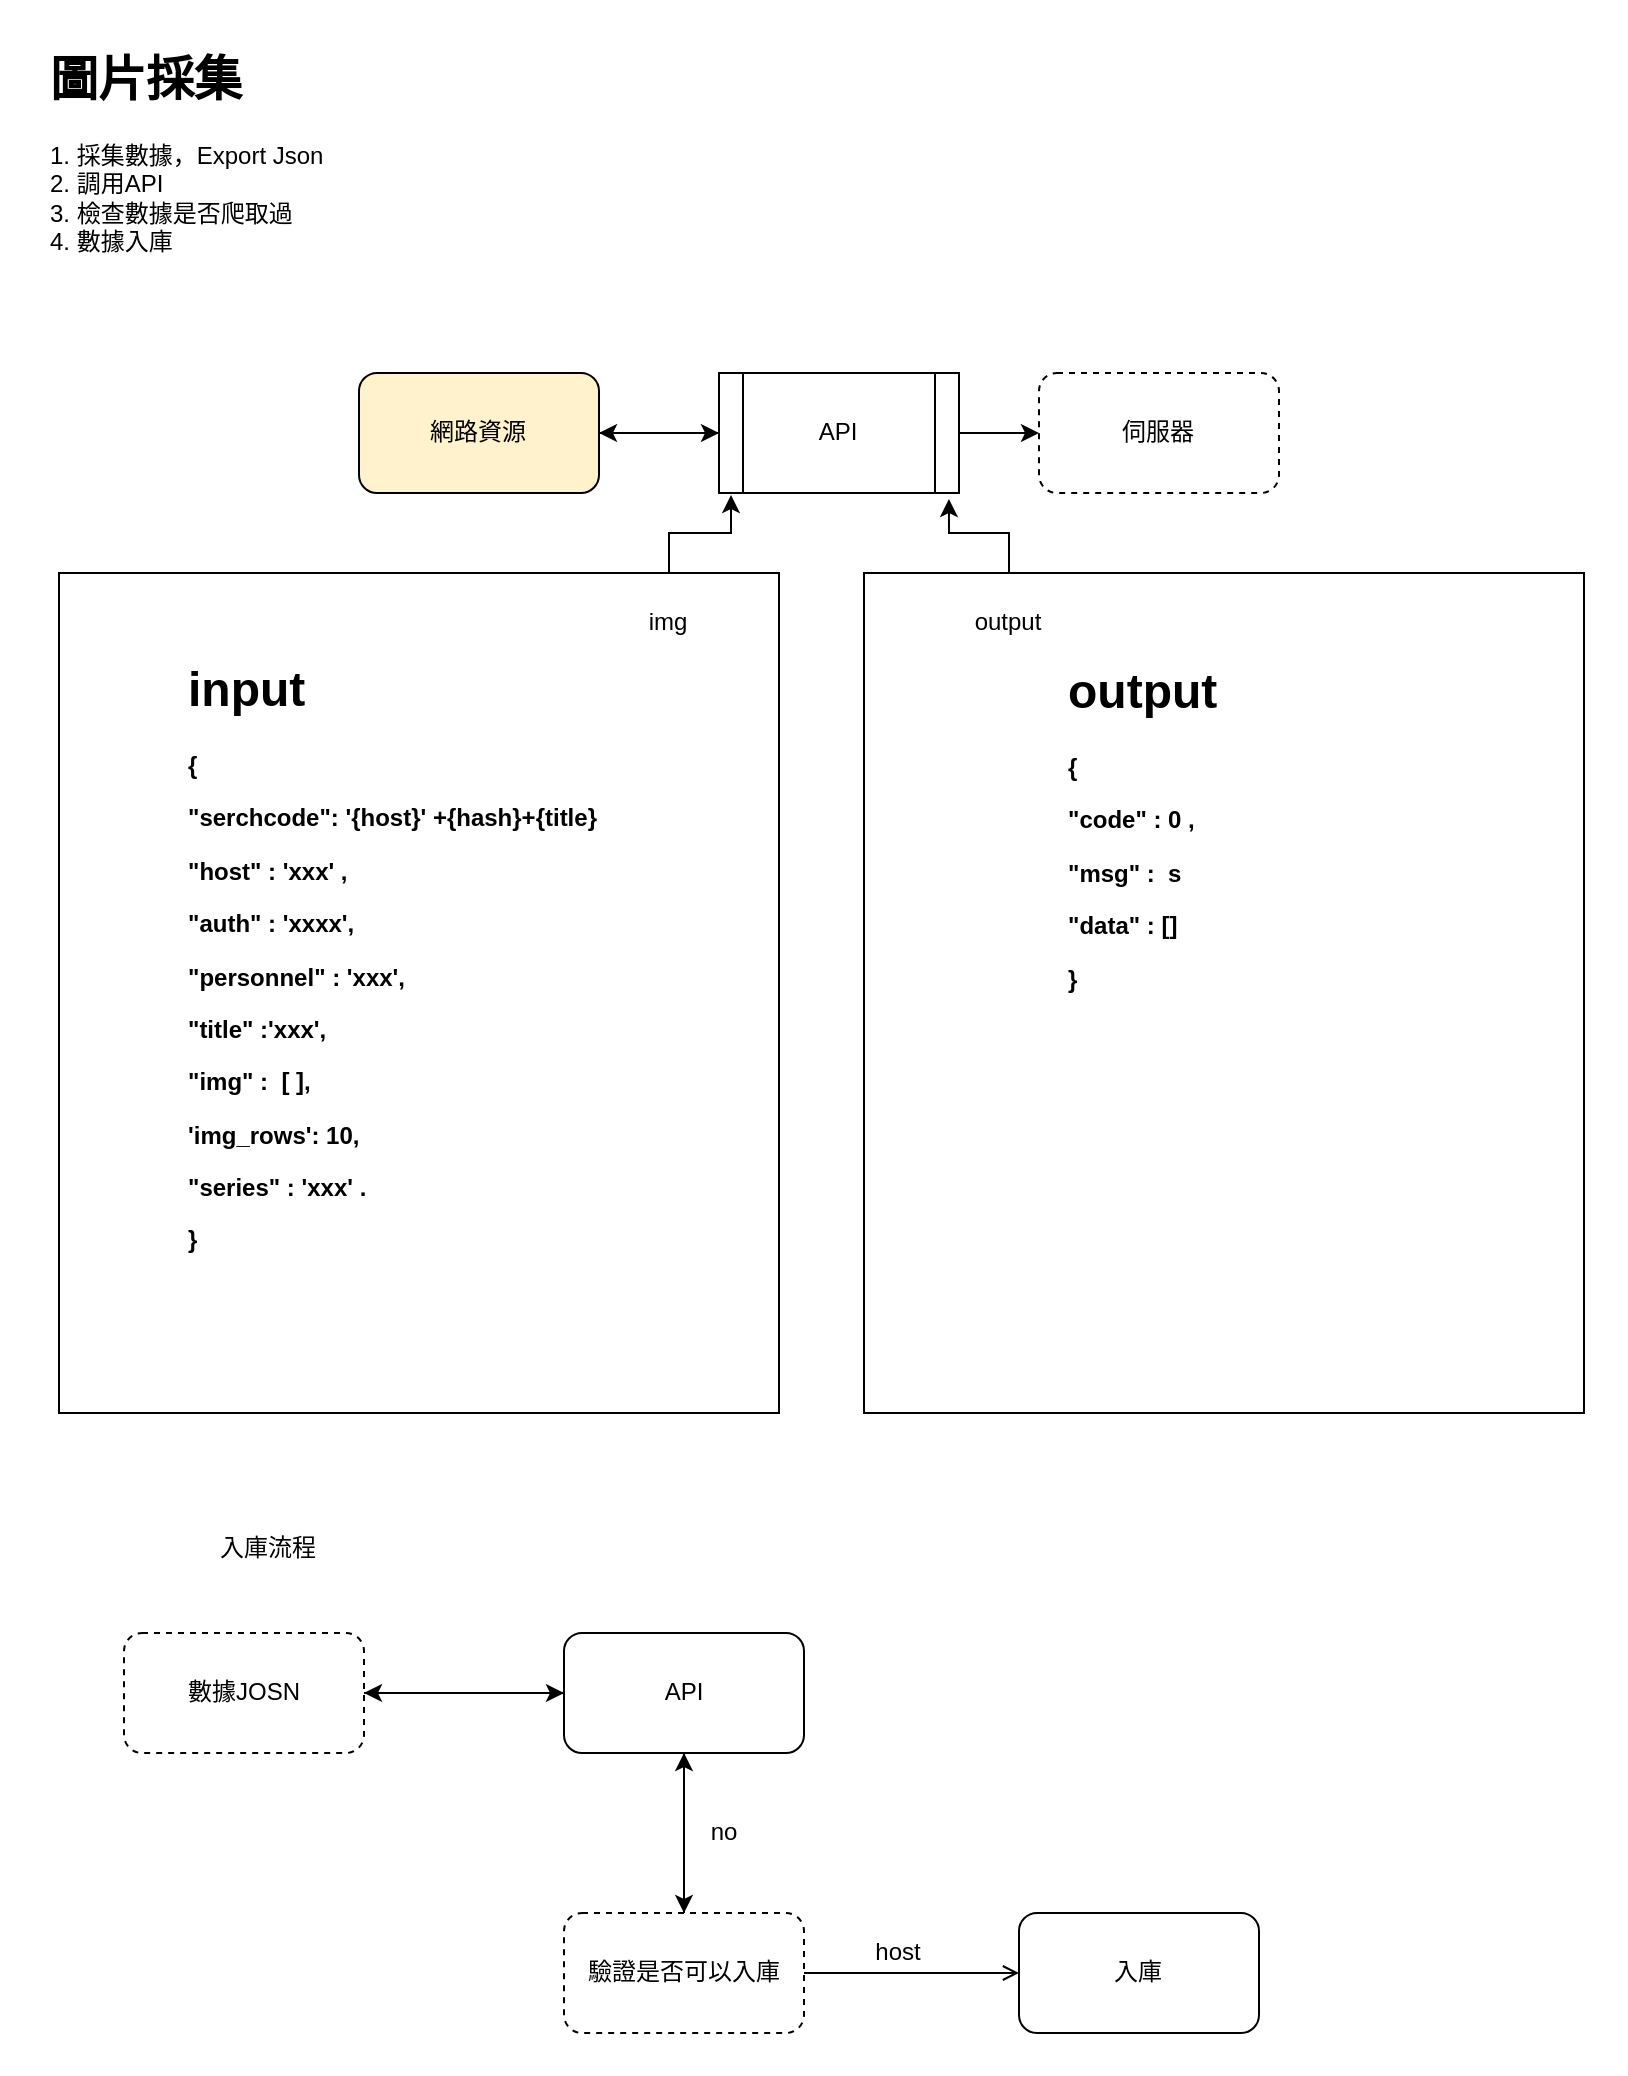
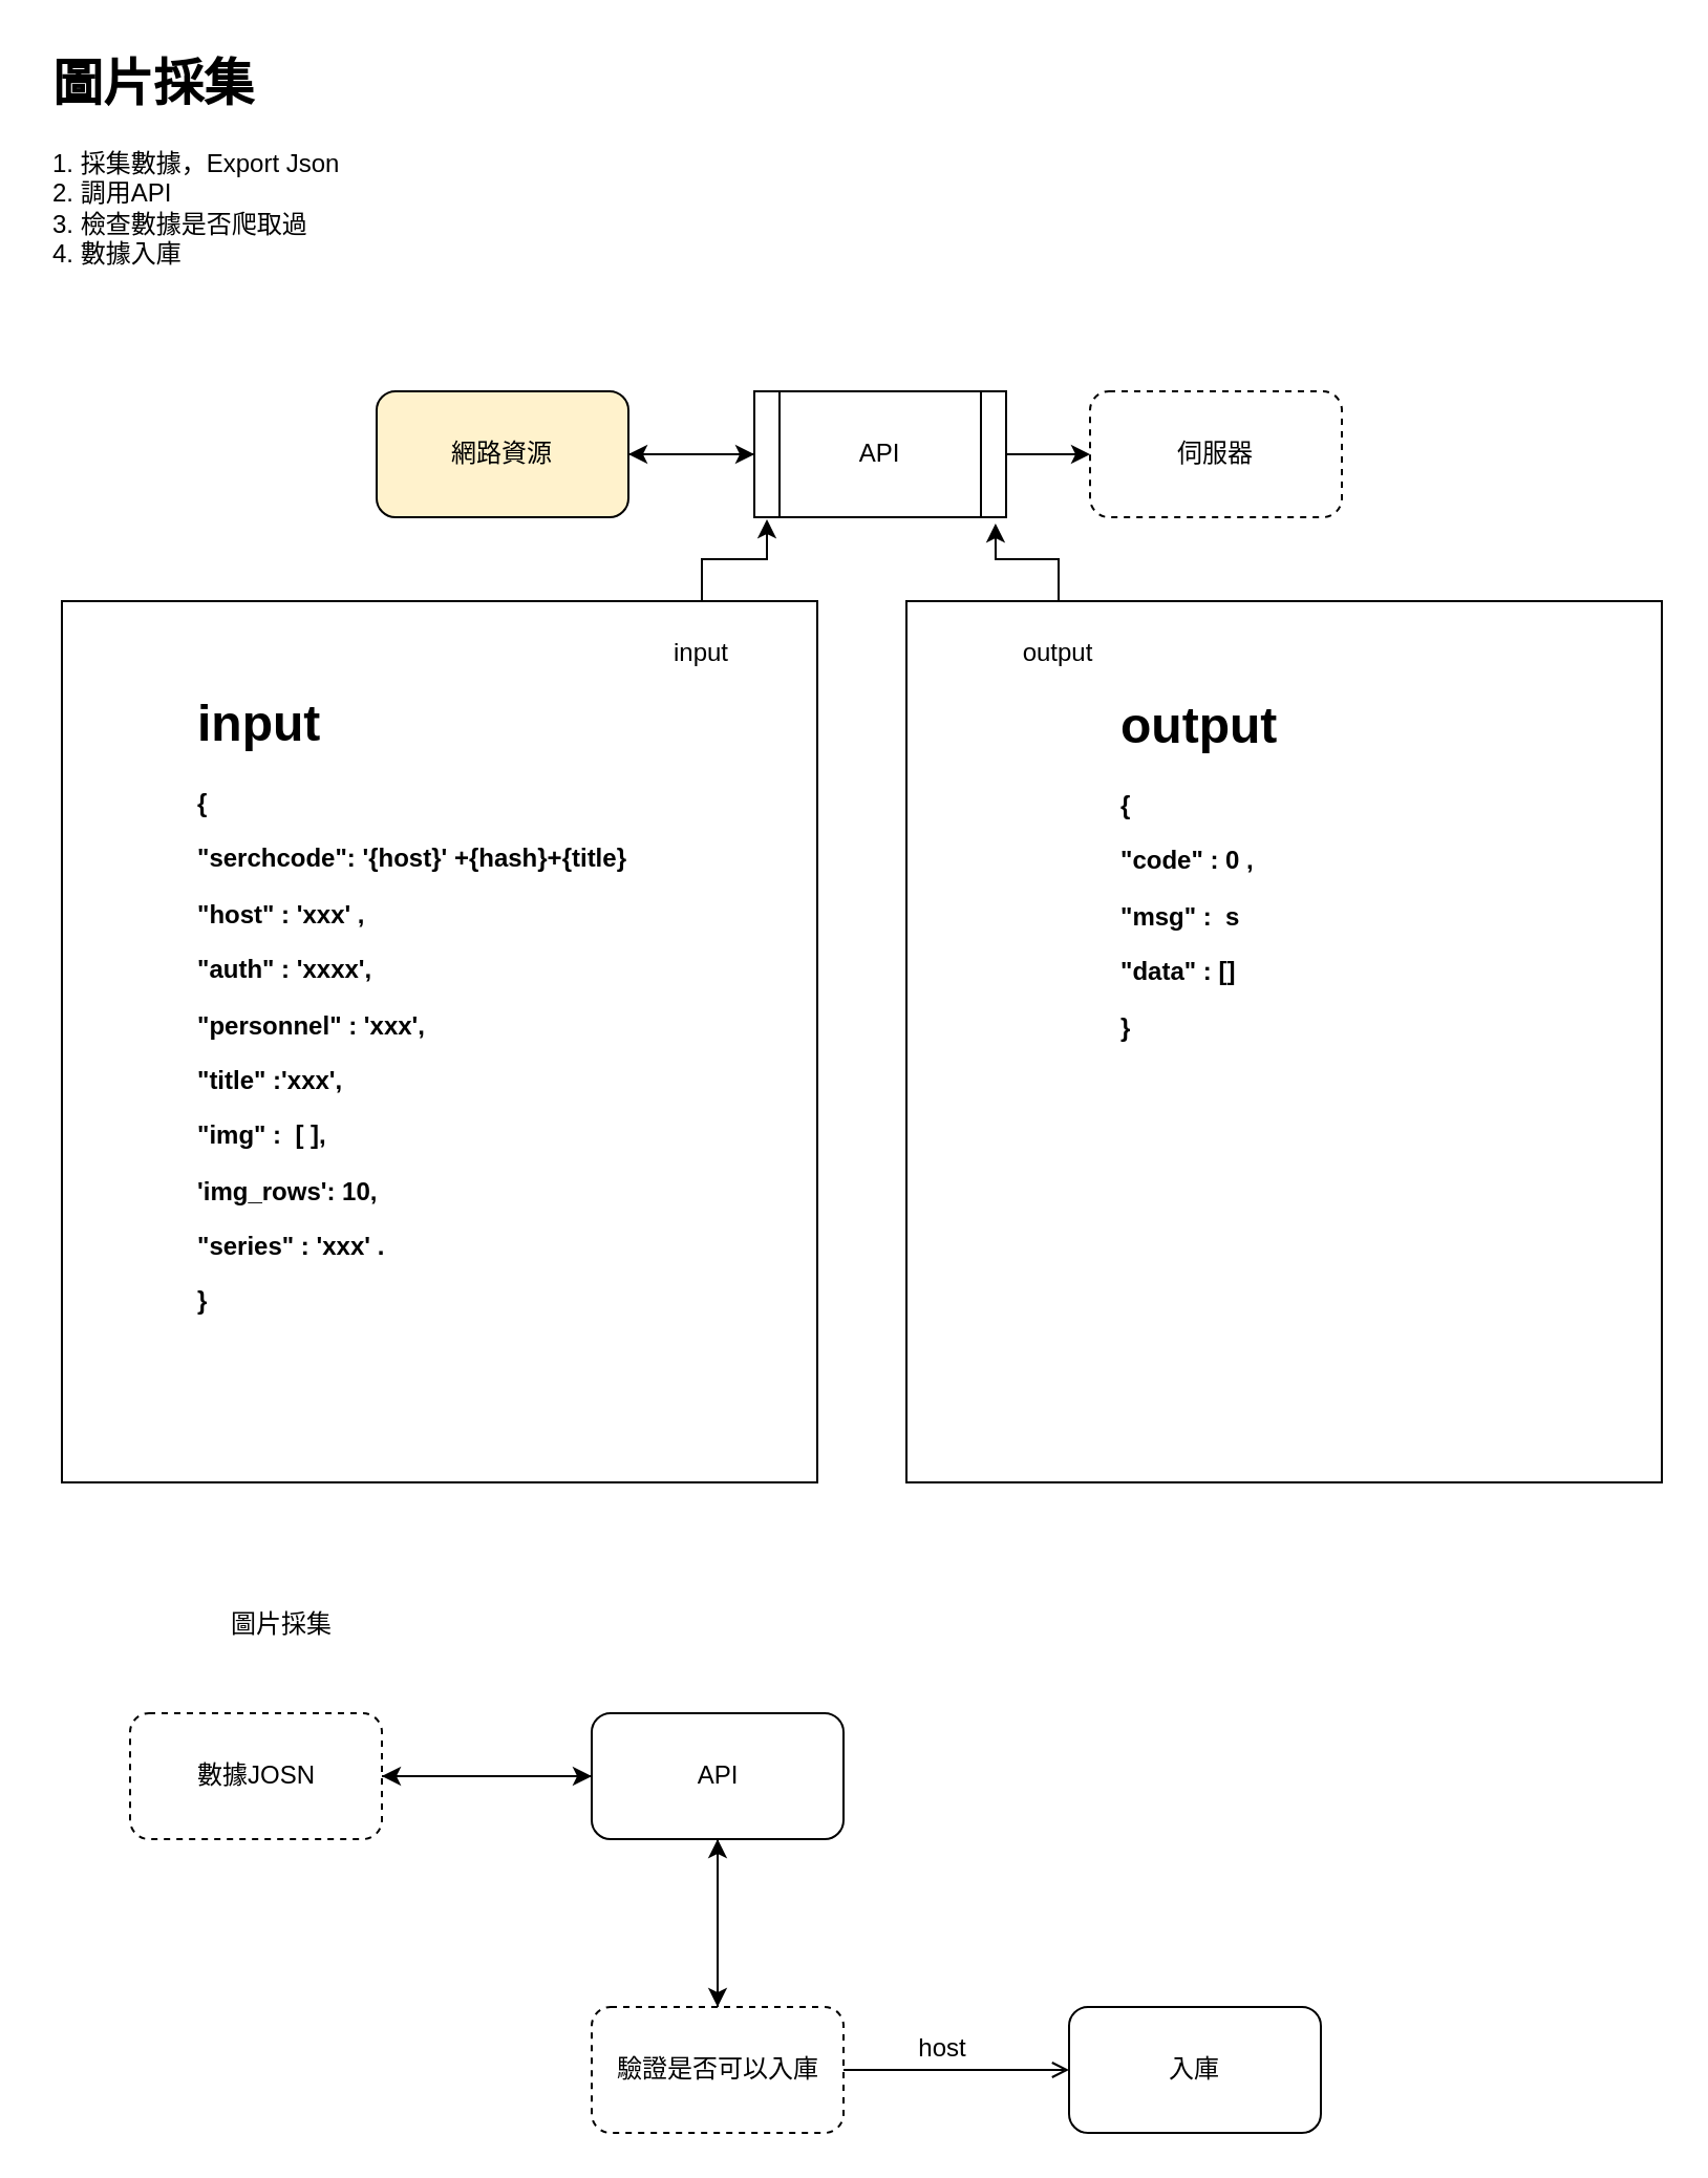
- <mxCell id="10" value="img&lt;br&gt;" style="text;html=1;strokeColor=none;fillColor=none;align=center;verticalAlign=middle;whiteSpace=wrap;rounded=0;" parent="1" vertex="1"><mxGeometry x="279" y="286" width="110" height="50" as="geometry" /></mxCell>
+ <mxCell id="10" value="input&lt;br&gt;" style="text;html=1;strokeColor=none;fillColor=none;align=center;verticalAlign=middle;whiteSpace=wrap;rounded=0;" parent="1" vertex="1"><mxGeometry x="279" y="286" width="110" height="50" as="geometry" /></mxCell>
- <mxCell id="28" value="入庫流程" style="text;html=1;strokeColor=none;fillColor=none;align=center;verticalAlign=middle;whiteSpace=wrap;rounded=0;" parent="1" vertex="1"><mxGeometry x="29" y="751" width="210" height="45" as="geometry" /></mxCell>
+ <mxCell id="28" value="圖片採集" style="text;html=1;strokeColor=none;fillColor=none;align=center;verticalAlign=middle;whiteSpace=wrap;rounded=0;" parent="1" vertex="1"><mxGeometry x="29" y="751" width="210" height="45" as="geometry" /></mxCell>
- <mxCell id="27" value="no" style="text;html=1;strokeColor=none;fillColor=none;align=center;verticalAlign=middle;whiteSpace=wrap;rounded=0;" parent="1" vertex="1"><mxGeometry x="341.5" y="906" width="40" height="20" as="geometry" /></mxCell>
